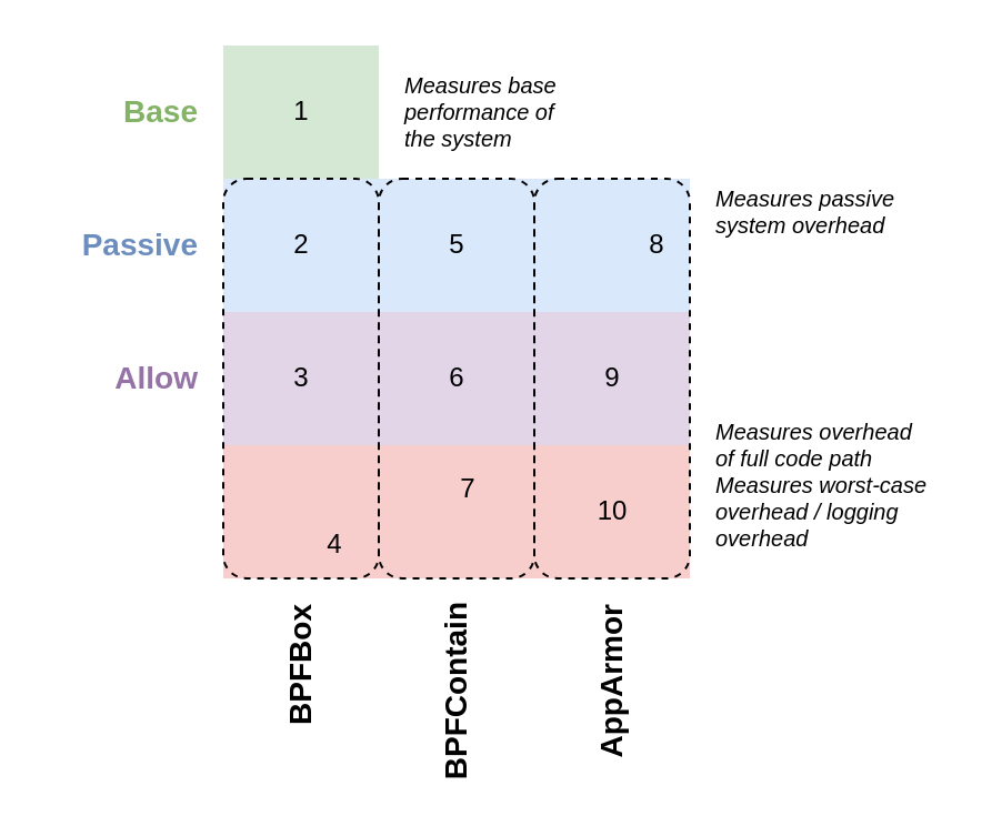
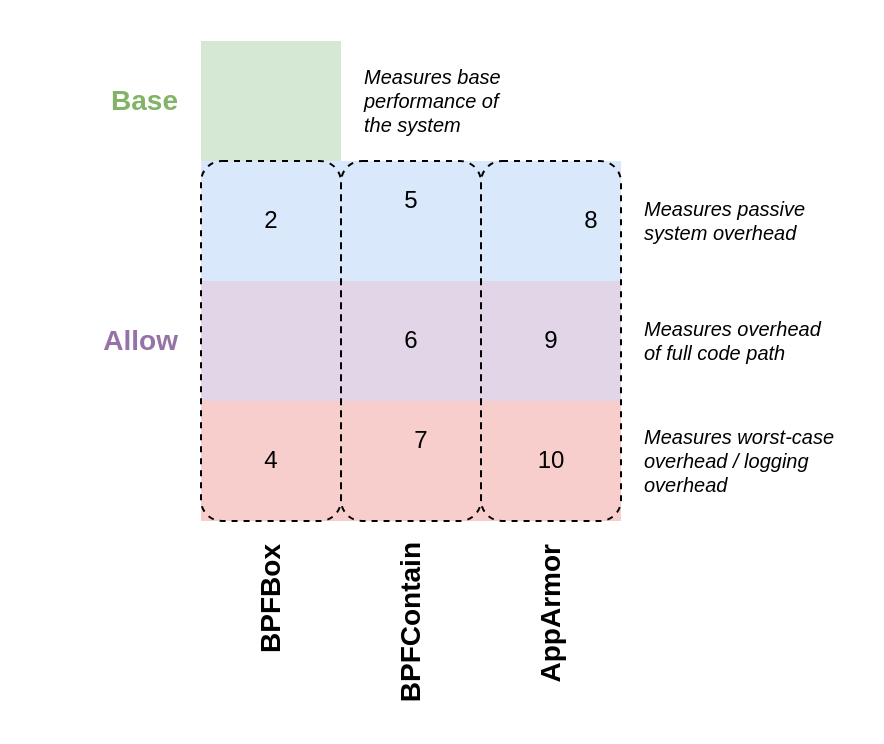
- <mxCell id="15" value="1" style="text;html=1;align=center;verticalAlign=middle;resizable=0;points=[];autosize=1;strokeColor=none;" vertex="1" parent="1"><mxGeometry x="125" y="40" width="20" height="20" as="geometry" /></mxCell>
- <mxCell id="25" value="Measures passive system overhead" style="text;html=1;strokeColor=none;fillColor=none;align=left;verticalAlign=middle;whiteSpace=wrap;rounded=0;dashed=1;fontStyle=2;fontSize=10;" vertex="1" parent="1"><mxGeometry x="320" y="85" width="100" height="20" as="geometry" /></mxCell>
+ <mxCell id="25" value="Measures passive system overhead" style="text;html=1;strokeColor=none;fillColor=none;align=left;verticalAlign=middle;whiteSpace=wrap;rounded=0;dashed=1;fontStyle=2;fontSize=10;" vertex="1" parent="1"><mxGeometry x="320" y="100" width="100" height="20" as="geometry" /></mxCell>
- <mxCell id="5" value="Passive" style="text;html=1;align=right;verticalAlign=middle;resizable=0;points=[];autosize=1;strokeColor=none;fontStyle=1;fontSize=14;fontColor=#6C8EBF;" vertex="1" parent="1"><mxGeometry x="20" y="100" width="70" height="20" as="geometry" /></mxCell>
- <mxCell id="21" value="5" style="text;html=1;align=center;verticalAlign=middle;resizable=0;points=[];autosize=1;strokeColor=none;" vertex="1" parent="1"><mxGeometry x="195" y="100" width="20" height="20" as="geometry" /></mxCell>
+ <mxCell id="21" value="5" style="text;html=1;align=center;verticalAlign=middle;resizable=0;points=[];autosize=1;strokeColor=none;" vertex="1" parent="1"><mxGeometry x="195" y="90" width="20" height="20" as="geometry" /></mxCell>
- <mxCell id="17" value="3" style="text;html=1;align=center;verticalAlign=middle;resizable=0;points=[];autosize=1;strokeColor=none;" vertex="1" parent="1"><mxGeometry x="125" y="160" width="20" height="20" as="geometry" /></mxCell>
- <mxCell id="26" value="Measures overhead of full code path" style="text;html=1;strokeColor=none;fillColor=none;align=left;verticalAlign=middle;whiteSpace=wrap;rounded=0;dashed=1;fontStyle=2;fontSize=10;" vertex="1" parent="1"><mxGeometry x="320" y="190" width="100" height="20" as="geometry" /></mxCell>
+ <mxCell id="26" value="Measures overhead of full code path" style="text;html=1;strokeColor=none;fillColor=none;align=left;verticalAlign=middle;whiteSpace=wrap;rounded=0;dashed=1;fontStyle=2;fontSize=10;" vertex="1" parent="1"><mxGeometry x="320" y="160" width="100" height="20" as="geometry" /></mxCell>
- <mxCell id="18" value="4" style="text;html=1;align=center;verticalAlign=middle;resizable=0;points=[];autosize=1;strokeColor=none;" vertex="1" parent="1"><mxGeometry x="140" y="235" width="20" height="20" as="geometry" /></mxCell>
+ <mxCell id="18" value="4" style="text;html=1;align=center;verticalAlign=middle;resizable=0;points=[];autosize=1;strokeColor=none;" vertex="1" parent="1"><mxGeometry x="125" y="220" width="20" height="20" as="geometry" /></mxCell>
